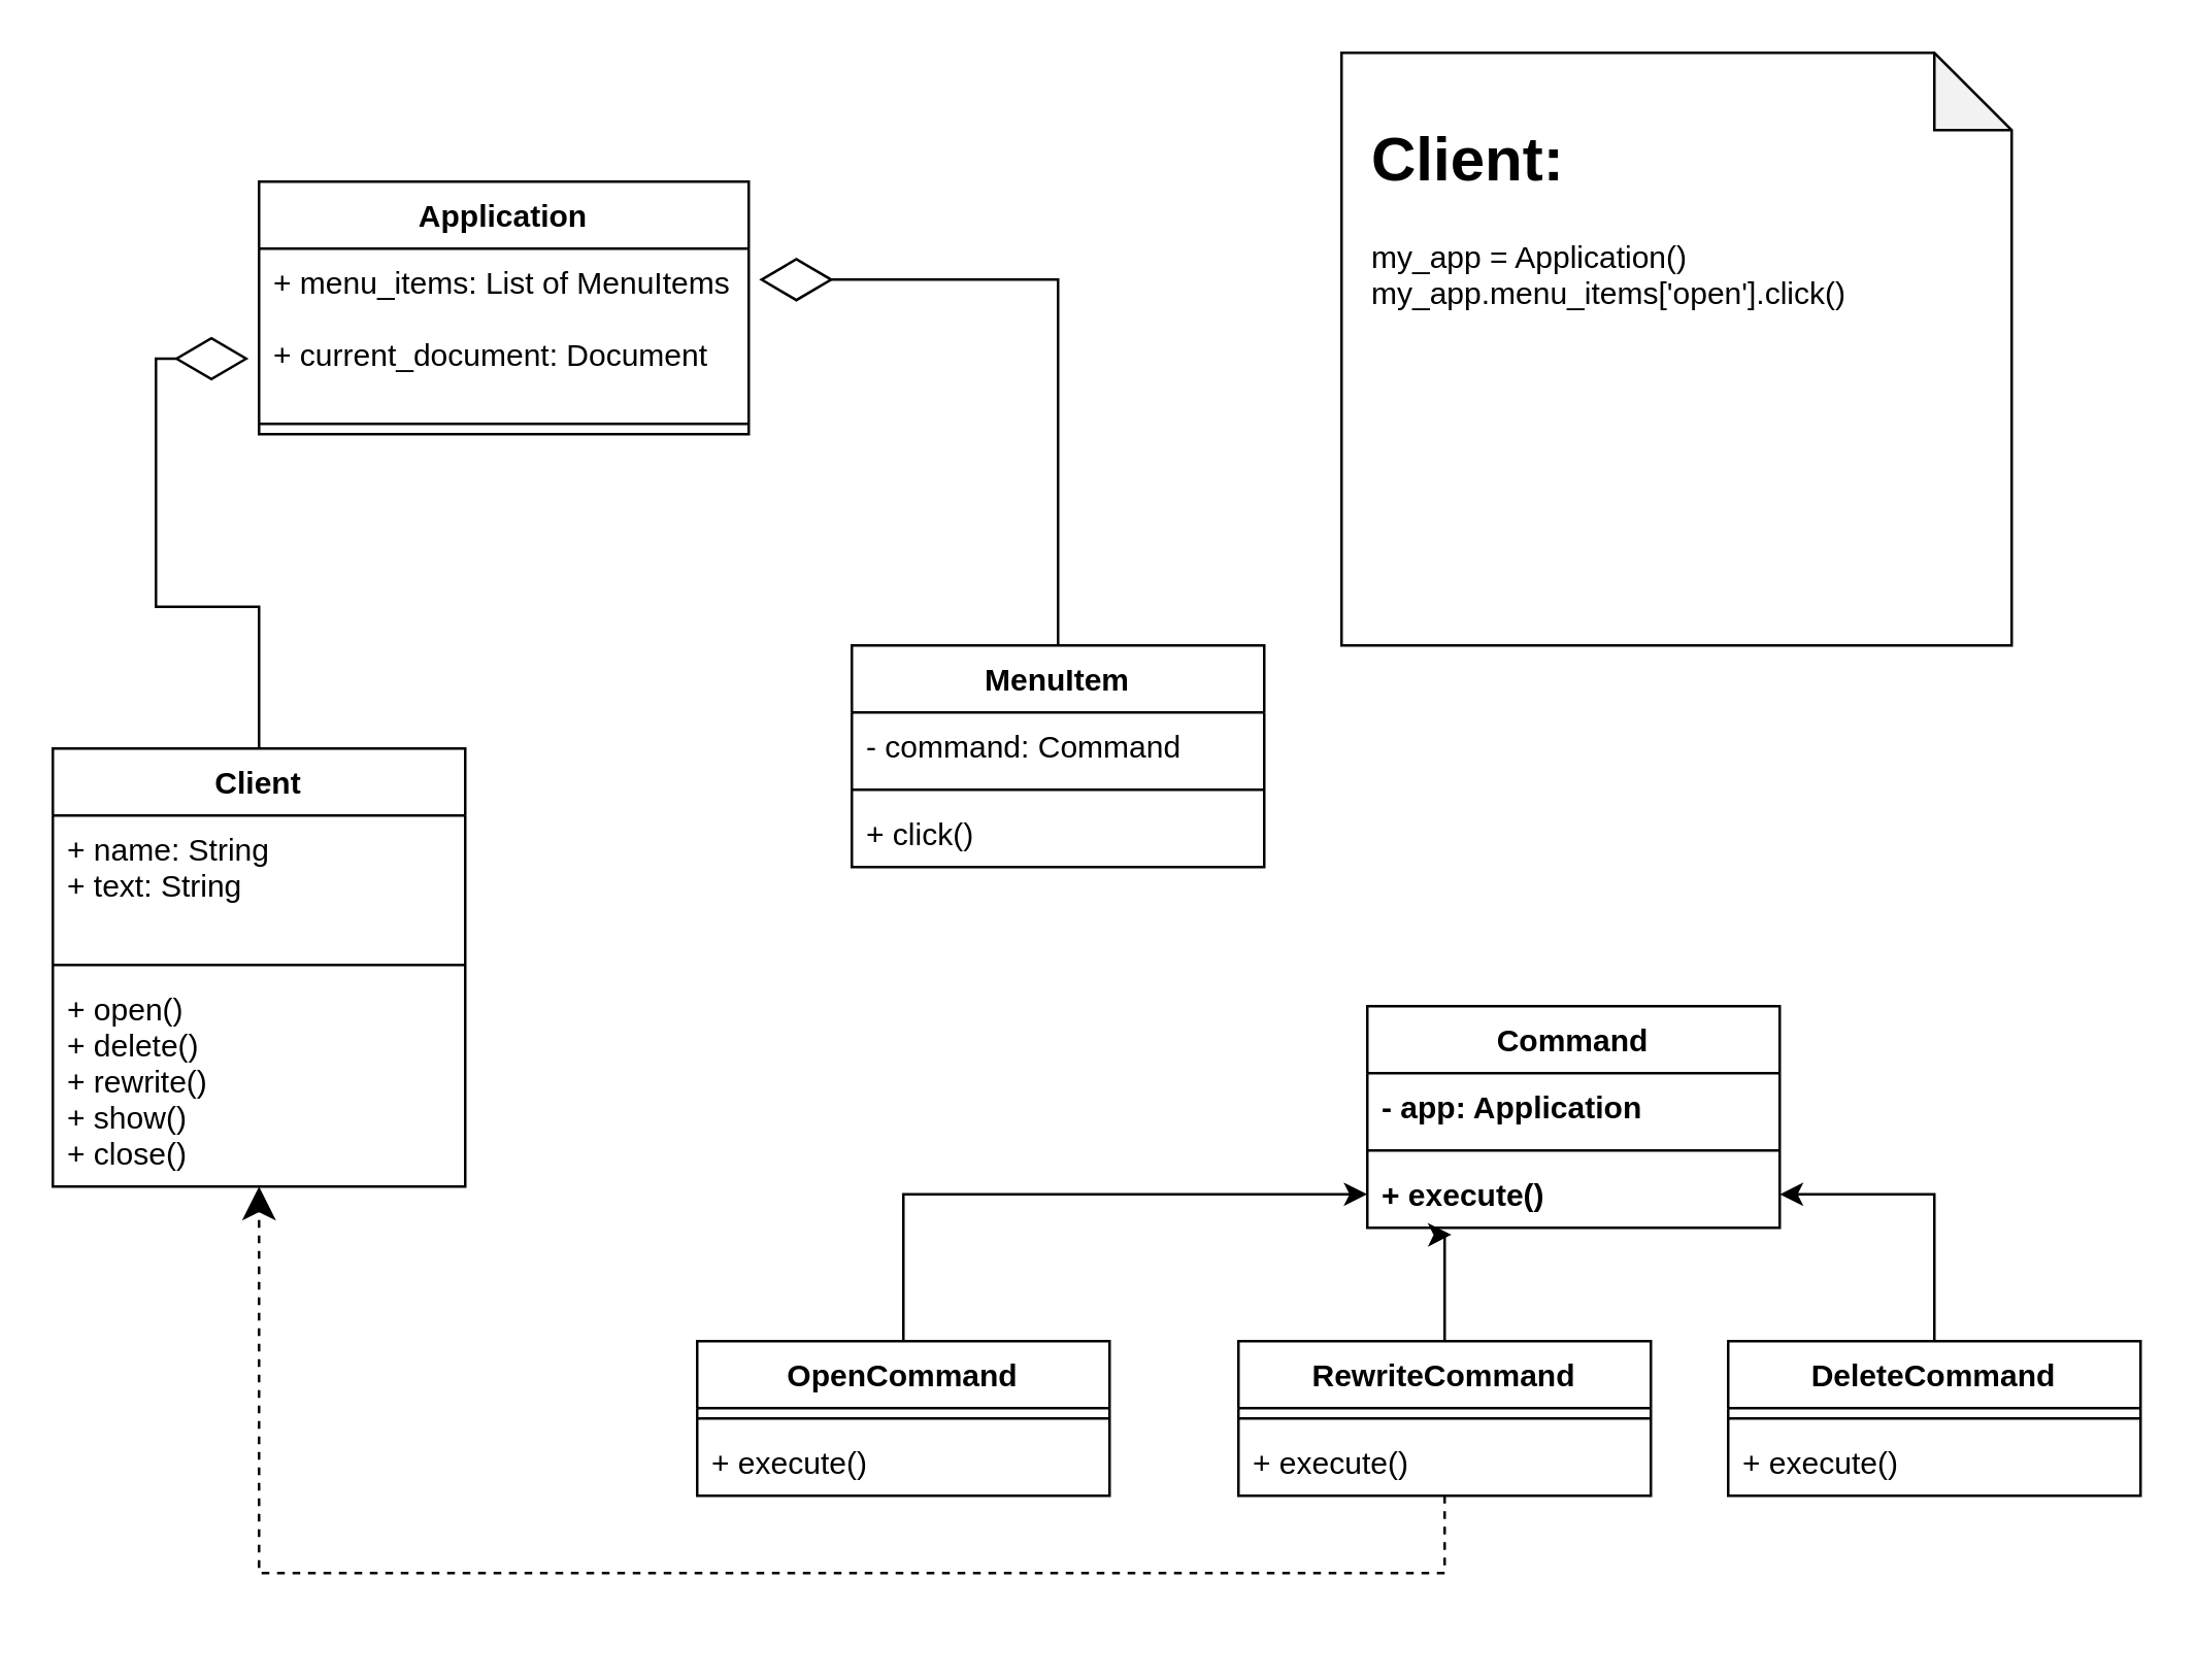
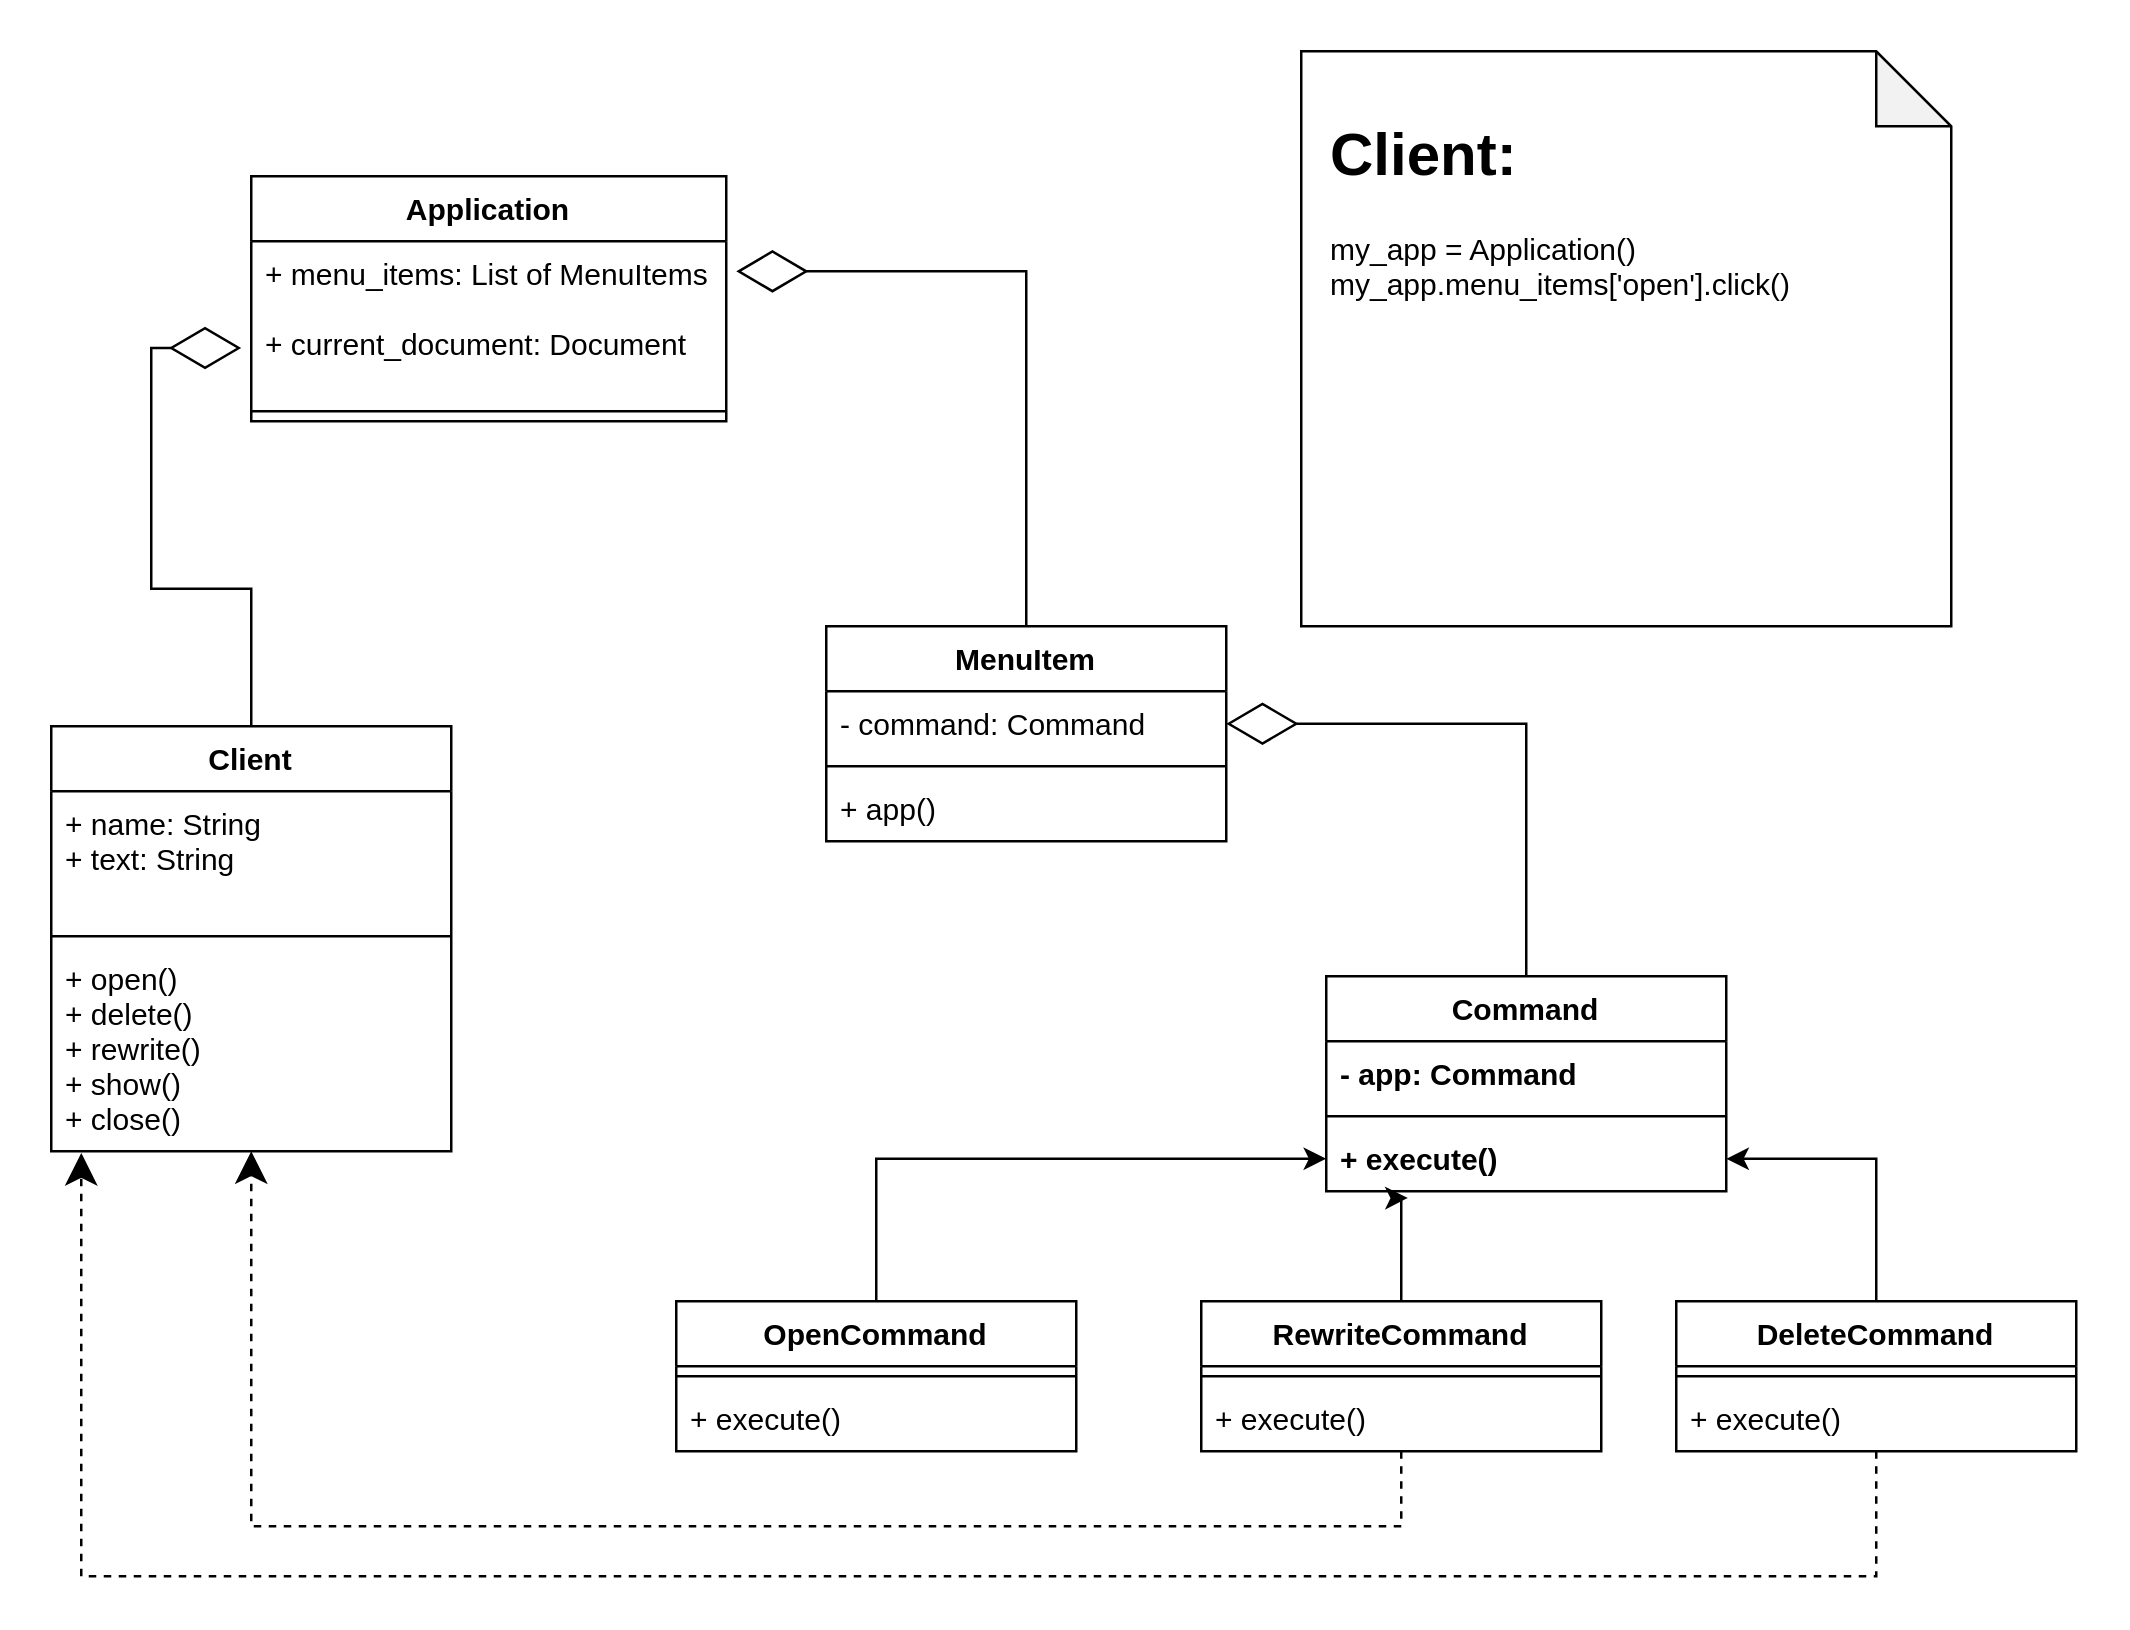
+ <mxCell id="10" style="edgeStyle=orthogonalEdgeStyle;rounded=0;orthogonalLoop=1;jettySize=auto;html=1;entryX=1;entryY=0.5;entryDx=0;entryDy=0;endArrow=diamondThin;endFill=0;strokeWidth=1;endSize=26;" edge="1" parent="1" source="11" target="7"><mxGeometry relative="1" as="geometry" /></mxCell>
- <mxCell id="9" value="+ click()" style="text;strokeColor=none;fillColor=none;align=left;verticalAlign=top;spacingLeft=4;spacingRight=4;overflow=hidden;rotatable=0;points=[[0,0.5],[1,0.5]];portConstraint=eastwest;" vertex="1" parent="6"><mxGeometry y="60" width="160" height="26" as="geometry" /></mxCell>
+ <mxCell id="9" value="+ app()" style="text;strokeColor=none;fillColor=none;align=left;verticalAlign=top;spacingLeft=4;spacingRight=4;overflow=hidden;rotatable=0;points=[[0,0.5],[1,0.5]];portConstraint=eastwest;" vertex="1" parent="6"><mxGeometry y="60" width="160" height="26" as="geometry" /></mxCell>
- <mxCell id="12" value="- app: Application" style="text;strokeColor=none;fillColor=none;align=left;verticalAlign=top;spacingLeft=4;spacingRight=4;overflow=hidden;rotatable=0;points=[[0,0.5],[1,0.5]];portConstraint=eastwest;fontStyle=1" vertex="1" parent="11"><mxGeometry y="26" width="160" height="26" as="geometry" /></mxCell>
+ <mxCell id="12" value="- app: Command" style="text;strokeColor=none;fillColor=none;align=left;verticalAlign=top;spacingLeft=4;spacingRight=4;overflow=hidden;rotatable=0;points=[[0,0.5],[1,0.5]];portConstraint=eastwest;fontStyle=1" vertex="1" parent="11"><mxGeometry y="26" width="160" height="26" as="geometry" /></mxCell>
+ <mxCell id="24" style="edgeStyle=orthogonalEdgeStyle;rounded=0;orthogonalLoop=1;jettySize=auto;html=1;entryX=0.075;entryY=1.008;entryDx=0;entryDy=0;entryPerimeter=0;dashed=1;strokeWidth=1;endArrow=classic;endFill=1;endSize=10;" edge="1" parent="1" source="25" target="32"><mxGeometry relative="1" as="geometry"><Array as="points"><mxPoint x="750" y="630" /><mxPoint x="32" y="630" /></Array></mxGeometry></mxCell>
